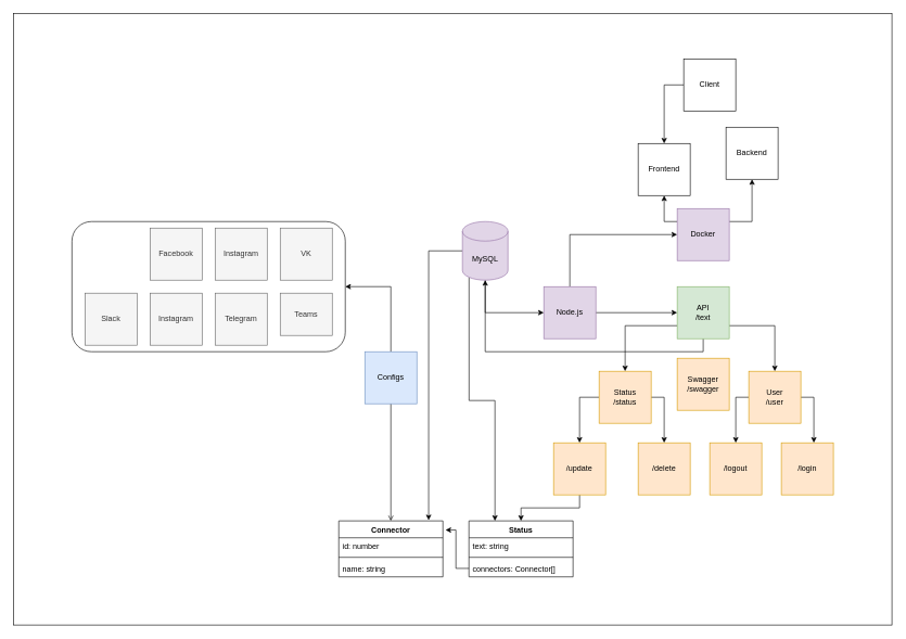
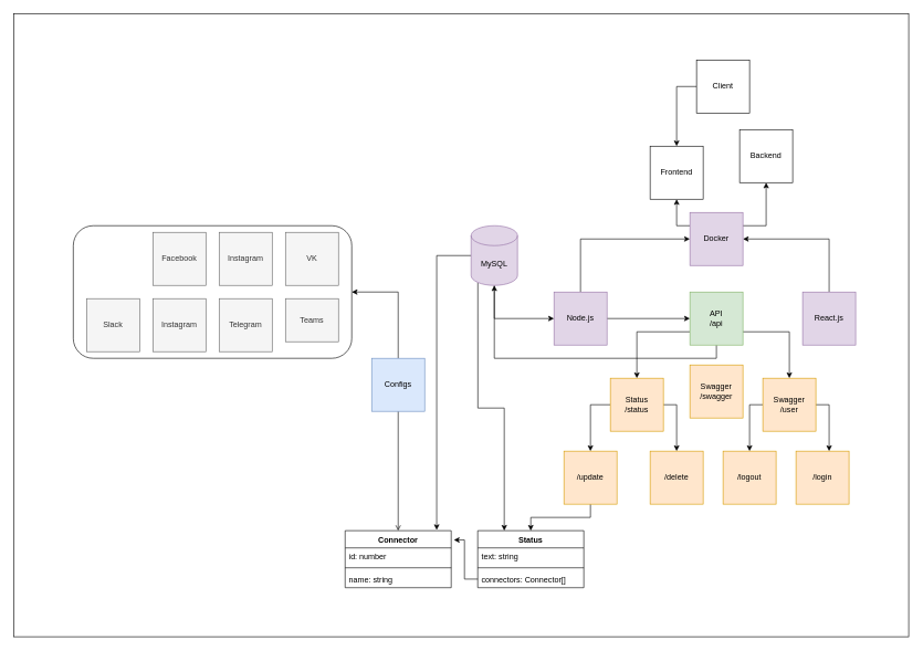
+ <mxCell id="15" style="edgeStyle=orthogonalEdgeStyle;rounded=0;orthogonalLoop=1;jettySize=auto;html=1;exitX=0.5;exitY=0;exitDx=0;exitDy=0;entryX=1;entryY=0.5;entryDx=0;entryDy=0;" edge="1" parent="1" source="16" target="30"><mxGeometry relative="1" as="geometry" /></mxCell>
- <mxCell id="14" value="API&lt;br&gt;/text" style="whiteSpace=wrap;html=1;aspect=fixed;fillColor=#d5e8d4;strokeColor=#82b366;" vertex="1" parent="1"><mxGeometry x="1040" y="440" width="80" height="80" as="geometry" /></mxCell>
+ <mxCell id="14" value="API&lt;br&gt;/api" style="whiteSpace=wrap;html=1;aspect=fixed;fillColor=#d5e8d4;strokeColor=#82b366;" vertex="1" parent="1"><mxGeometry x="1040" y="440" width="80" height="80" as="geometry" /></mxCell>
+ <mxCell id="16" value="React.js" style="whiteSpace=wrap;html=1;aspect=fixed;fillColor=#e1d5e7;strokeColor=#9673a6;" vertex="1" parent="1"><mxGeometry x="1210" y="440" width="80" height="80" as="geometry" /></mxCell>
- <mxCell id="22" value="User&lt;br&gt;/user" style="whiteSpace=wrap;html=1;aspect=fixed;fillColor=#ffe6cc;strokeColor=#d79b00;" vertex="1" parent="1"><mxGeometry x="1150" y="570" width="80" height="80" as="geometry" /></mxCell>
+ <mxCell id="22" value="Swagger&lt;br&gt;/user" style="whiteSpace=wrap;html=1;aspect=fixed;fillColor=#ffe6cc;strokeColor=#d79b00;" vertex="1" parent="1"><mxGeometry x="1150" y="570" width="80" height="80" as="geometry" /></mxCell>
